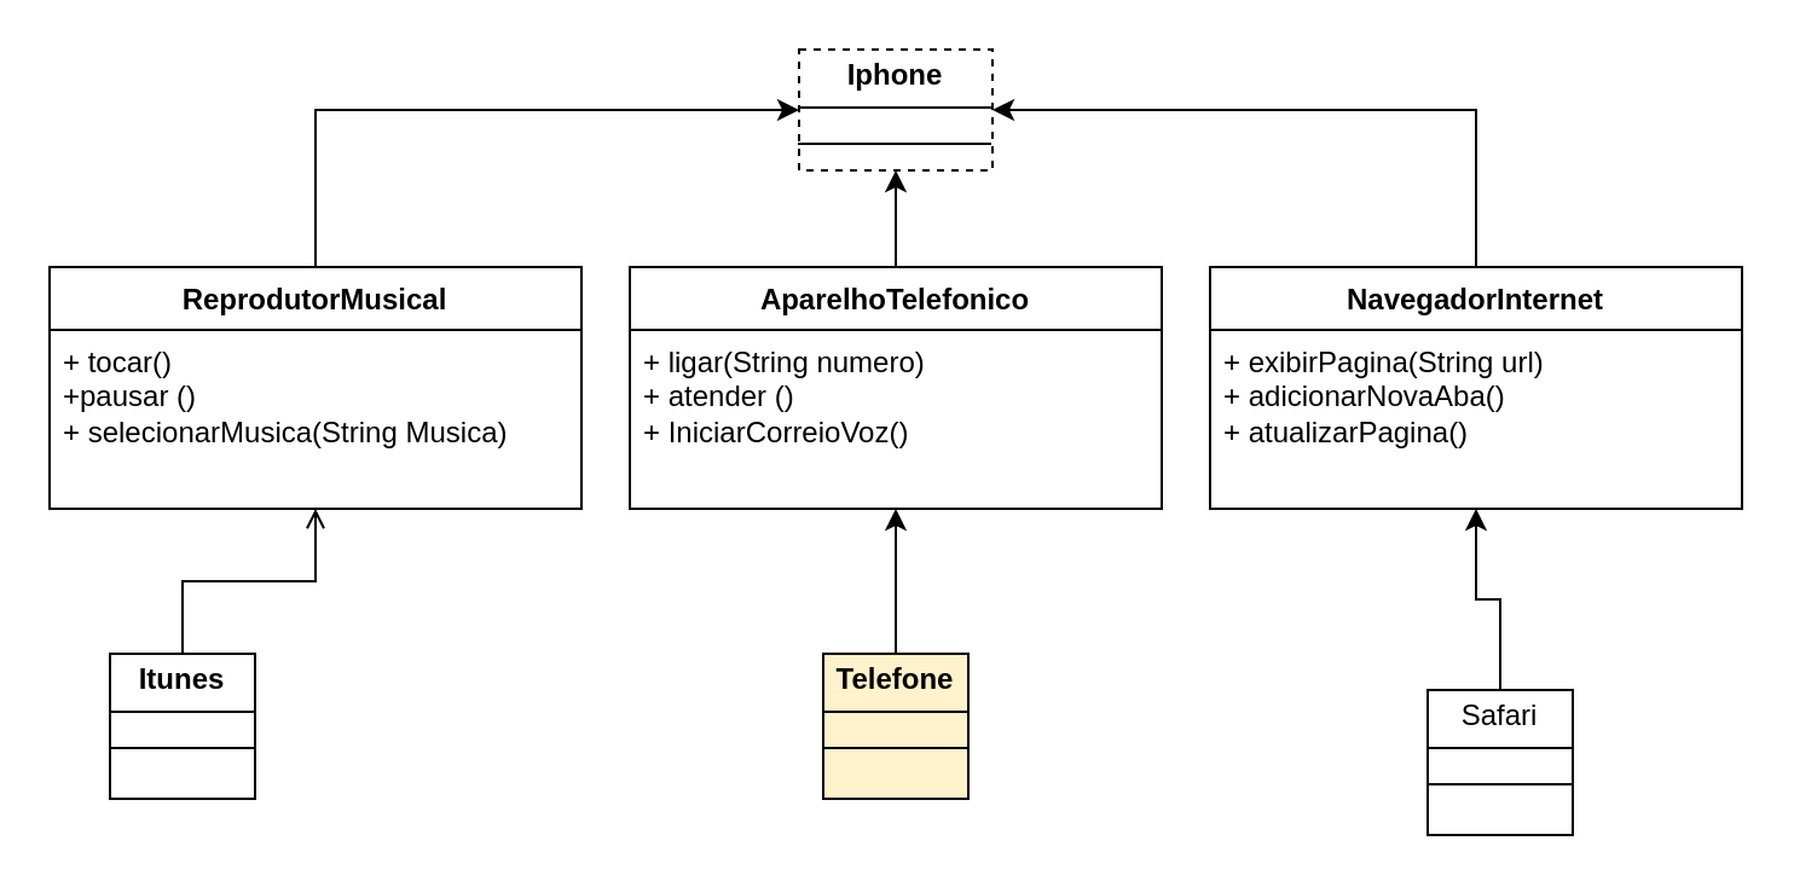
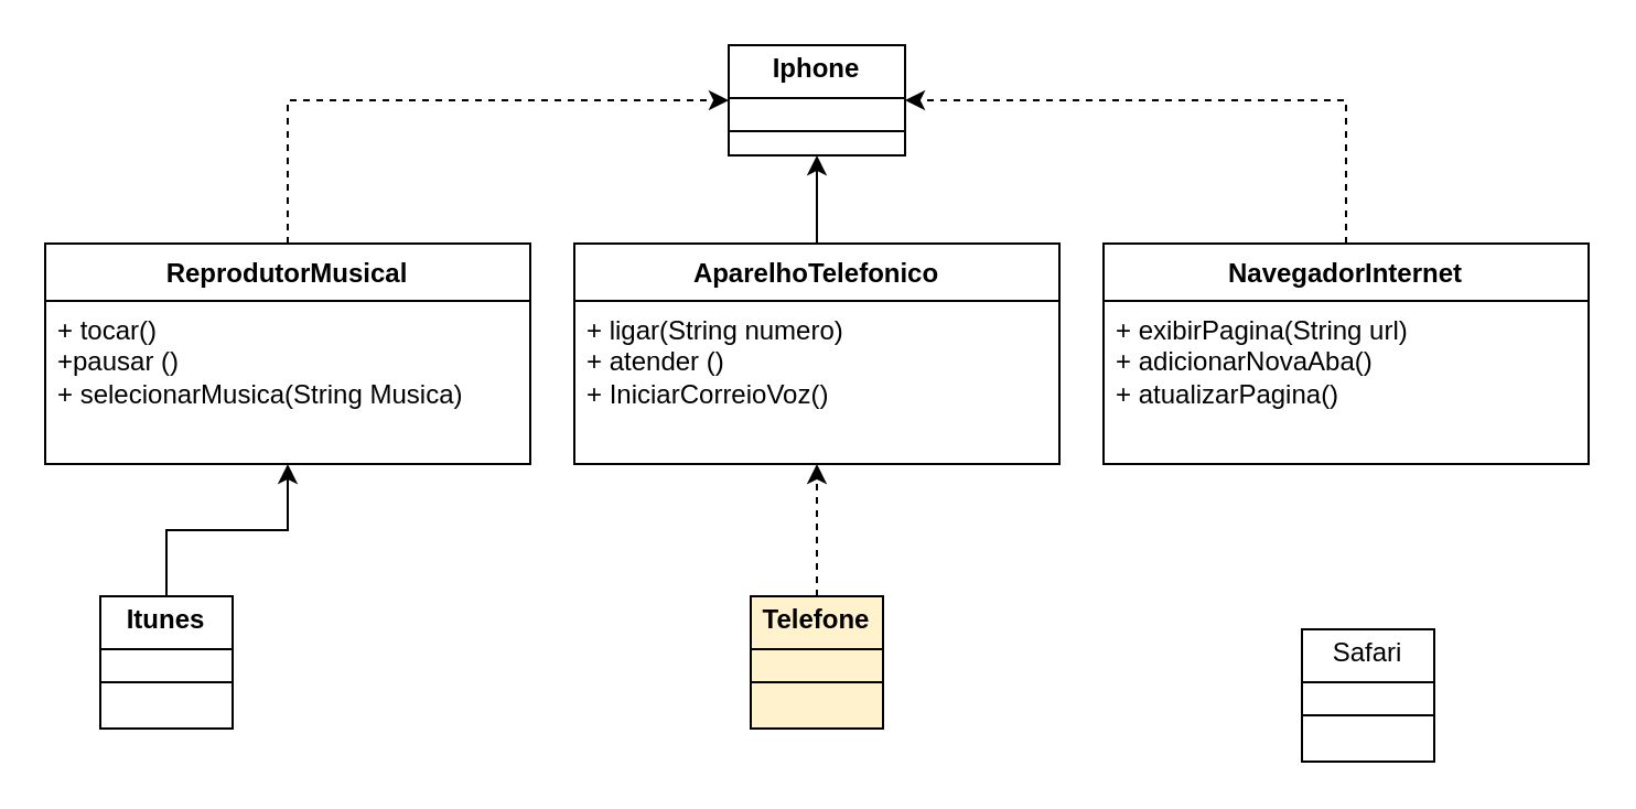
- <mxCell id="3" style="edgeStyle=orthogonalEdgeStyle;rounded=0;orthogonalLoop=1;jettySize=auto;html=1;" edge="1" parent="1" source="4" target="2"><mxGeometry relative="1" as="geometry"><mxPoint x="100" y="0" as="targetPoint" /><Array as="points"><mxPoint x="130" y="45" /></Array></mxGeometry></mxCell>
+ <mxCell id="3" style="edgeStyle=orthogonalEdgeStyle;rounded=0;orthogonalLoop=1;jettySize=auto;html=1;dashed=1;" edge="1" parent="1" source="4" target="2"><mxGeometry relative="1" as="geometry"><mxPoint x="100" y="0" as="targetPoint" /><Array as="points"><mxPoint x="130" y="45" /></Array></mxGeometry></mxCell>
- <mxCell id="2" value="&lt;p style=&quot;margin:0px;margin-top:4px;text-align:center;&quot;&gt;&lt;b&gt;Iphone&lt;/b&gt;&lt;/p&gt;&lt;hr size=&quot;1&quot; style=&quot;border-style:solid;&quot;&gt;&lt;div style=&quot;height:2px;&quot;&gt;&lt;/div&gt;&lt;hr size=&quot;1&quot; style=&quot;border-style:solid;&quot;&gt;&lt;div style=&quot;height:2px;&quot;&gt;&lt;/div&gt;" style="verticalAlign=top;align=left;overflow=fill;html=1;whiteSpace=wrap;dashed=1;" vertex="1" parent="1"><mxGeometry x="330" y="20" width="80" height="50" as="geometry" /></mxCell>
+ <mxCell id="2" value="&lt;p style=&quot;margin:0px;margin-top:4px;text-align:center;&quot;&gt;&lt;b&gt;Iphone&lt;/b&gt;&lt;/p&gt;&lt;hr size=&quot;1&quot; style=&quot;border-style:solid;&quot;&gt;&lt;div style=&quot;height:2px;&quot;&gt;&lt;/div&gt;&lt;hr size=&quot;1&quot; style=&quot;border-style:solid;&quot;&gt;&lt;div style=&quot;height:2px;&quot;&gt;&lt;/div&gt;" style="verticalAlign=top;align=left;overflow=fill;html=1;whiteSpace=wrap;" vertex="1" parent="1"><mxGeometry x="330" y="20" width="80" height="50" as="geometry" /></mxCell>
- <mxCell id="13" style="edgeStyle=orthogonalEdgeStyle;rounded=0;orthogonalLoop=1;jettySize=auto;html=1;" edge="1" parent="1" source="14" target="2"><mxGeometry relative="1" as="geometry"><mxPoint x="470" y="30" as="targetPoint" /><Array as="points"><mxPoint x="610" y="45" /></Array></mxGeometry></mxCell>
+ <mxCell id="13" style="edgeStyle=orthogonalEdgeStyle;rounded=0;orthogonalLoop=1;jettySize=auto;html=1;dashed=1;" edge="1" parent="1" source="14" target="2"><mxGeometry relative="1" as="geometry"><mxPoint x="470" y="30" as="targetPoint" /><Array as="points"><mxPoint x="610" y="45" /></Array></mxGeometry></mxCell>
- <mxCell id="6" style="edgeStyle=orthogonalEdgeStyle;rounded=0;orthogonalLoop=1;jettySize=auto;html=1;endArrow=open;" edge="1" parent="1" source="7" target="4"><mxGeometry relative="1" as="geometry" /></mxCell>
+ <mxCell id="6" style="edgeStyle=orthogonalEdgeStyle;rounded=0;orthogonalLoop=1;jettySize=auto;html=1;" edge="1" parent="1" source="7" target="4"><mxGeometry relative="1" as="geometry" /></mxCell>
- <mxCell id="11" style="edgeStyle=orthogonalEdgeStyle;rounded=0;orthogonalLoop=1;jettySize=auto;html=1;" edge="1" parent="1" source="12" target="9"><mxGeometry relative="1" as="geometry" /></mxCell>
+ <mxCell id="11" style="edgeStyle=orthogonalEdgeStyle;rounded=0;orthogonalLoop=1;jettySize=auto;html=1;dashed=1;" edge="1" parent="1" source="12" target="9"><mxGeometry relative="1" as="geometry" /></mxCell>
- <mxCell id="16" style="edgeStyle=orthogonalEdgeStyle;rounded=0;orthogonalLoop=1;jettySize=auto;html=1;" edge="1" parent="1" source="17" target="14"><mxGeometry relative="1" as="geometry" /></mxCell>
